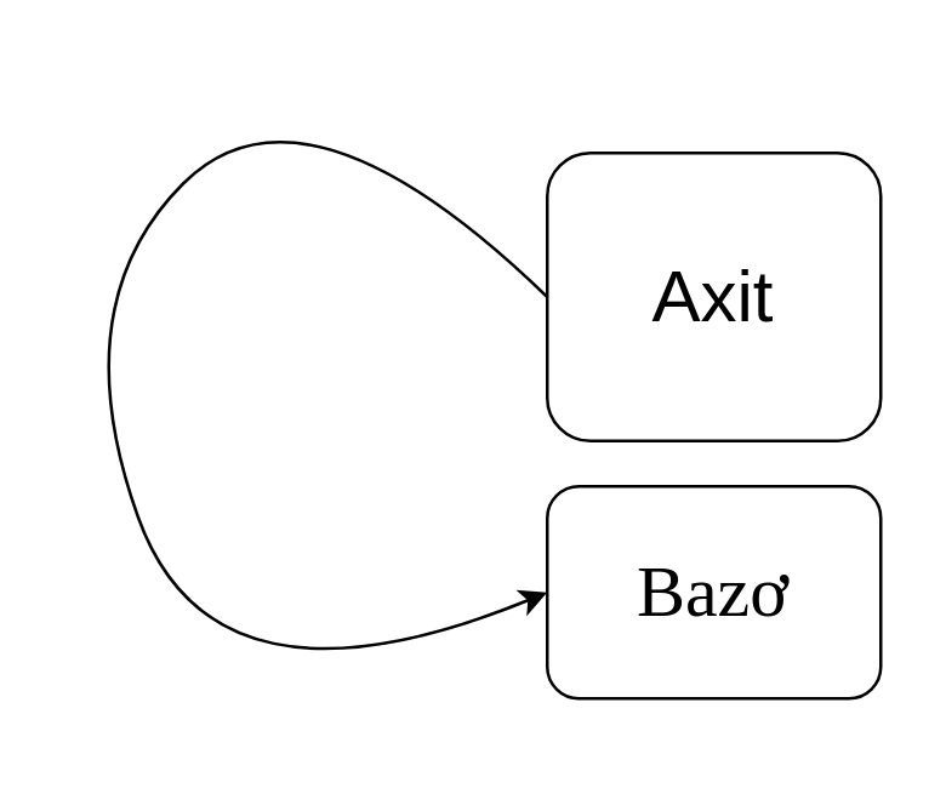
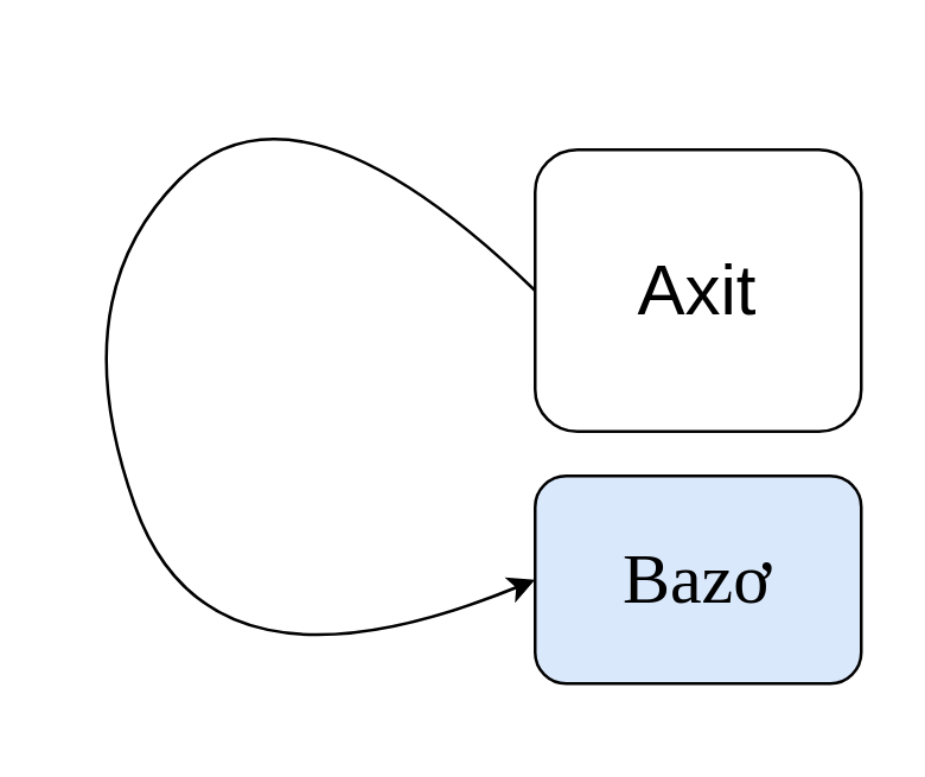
- <mxCell id="3" value="&lt;h1&gt;&lt;span style=&quot;font-weight: normal;&quot;&gt;&lt;font face=&quot;Times New Roman&quot;&gt;Bazơ&lt;/font&gt;&lt;/span&gt;&lt;/h1&gt;" style="rounded=1;whiteSpace=wrap;html=1;" vertex="1" parent="1"><mxGeometry x="180" y="160" width="110" height="70" as="geometry" /></mxCell>
+ <mxCell id="3" value="&lt;h1&gt;&lt;span style=&quot;font-weight: normal;&quot;&gt;&lt;font face=&quot;Times New Roman&quot;&gt;Bazơ&lt;/font&gt;&lt;/span&gt;&lt;/h1&gt;" style="rounded=1;whiteSpace=wrap;html=1;fillColor=#dae8fc;" vertex="1" parent="1"><mxGeometry x="180" y="160" width="110" height="70" as="geometry" /></mxCell>
